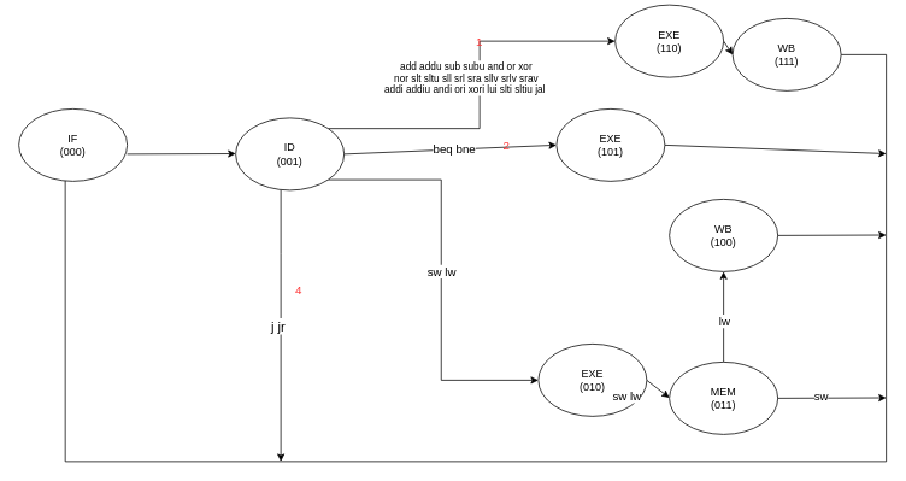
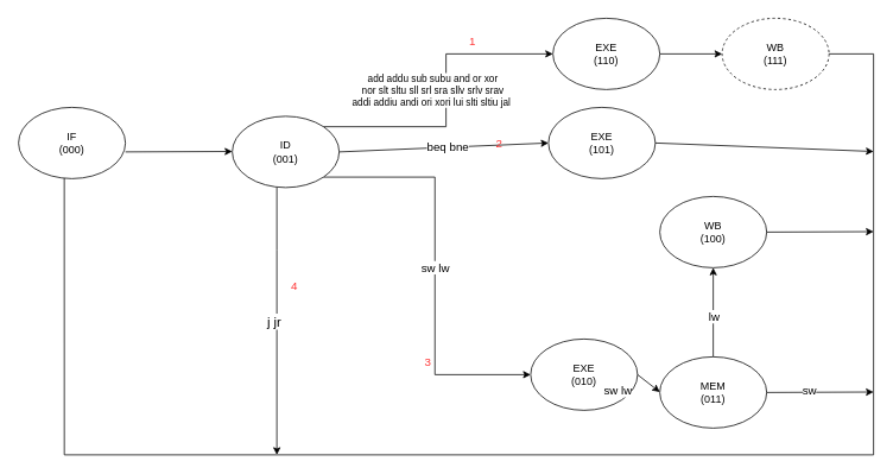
- <mxCell id="11" value="EXE&lt;br&gt;(110)" style="ellipse;whiteSpace=wrap;html=1;" vertex="1" parent="1"><mxGeometry x="680" y="5" width="120" height="80" as="geometry" /></mxCell>
+ <mxCell id="11" value="EXE&lt;br&gt;(110)" style="ellipse;whiteSpace=wrap;html=1;" vertex="1" parent="1"><mxGeometry x="620" y="20" width="120" height="80" as="geometry" /></mxCell>
- <mxCell id="14" value="WB&lt;br&gt;(111)" style="ellipse;whiteSpace=wrap;html=1;" vertex="1" parent="1"><mxGeometry x="810" y="20" width="120" height="80" as="geometry" /></mxCell>
+ <mxCell id="14" value="WB&lt;br&gt;(111)" style="ellipse;whiteSpace=wrap;html=1;dashed=1;" vertex="1" parent="1"><mxGeometry x="810" y="20" width="120" height="80" as="geometry" /></mxCell>
+ <mxCell id="31" value="&lt;font color=&quot;#ff3333&quot;&gt;3&lt;/font&gt;" style="text;html=1;strokeColor=none;fillColor=none;align=center;verticalAlign=middle;whiteSpace=wrap;rounded=0;fontSize=13;" vertex="1" parent="1"><mxGeometry x="450" y="390" width="60" height="30" as="geometry" /></mxCell>
